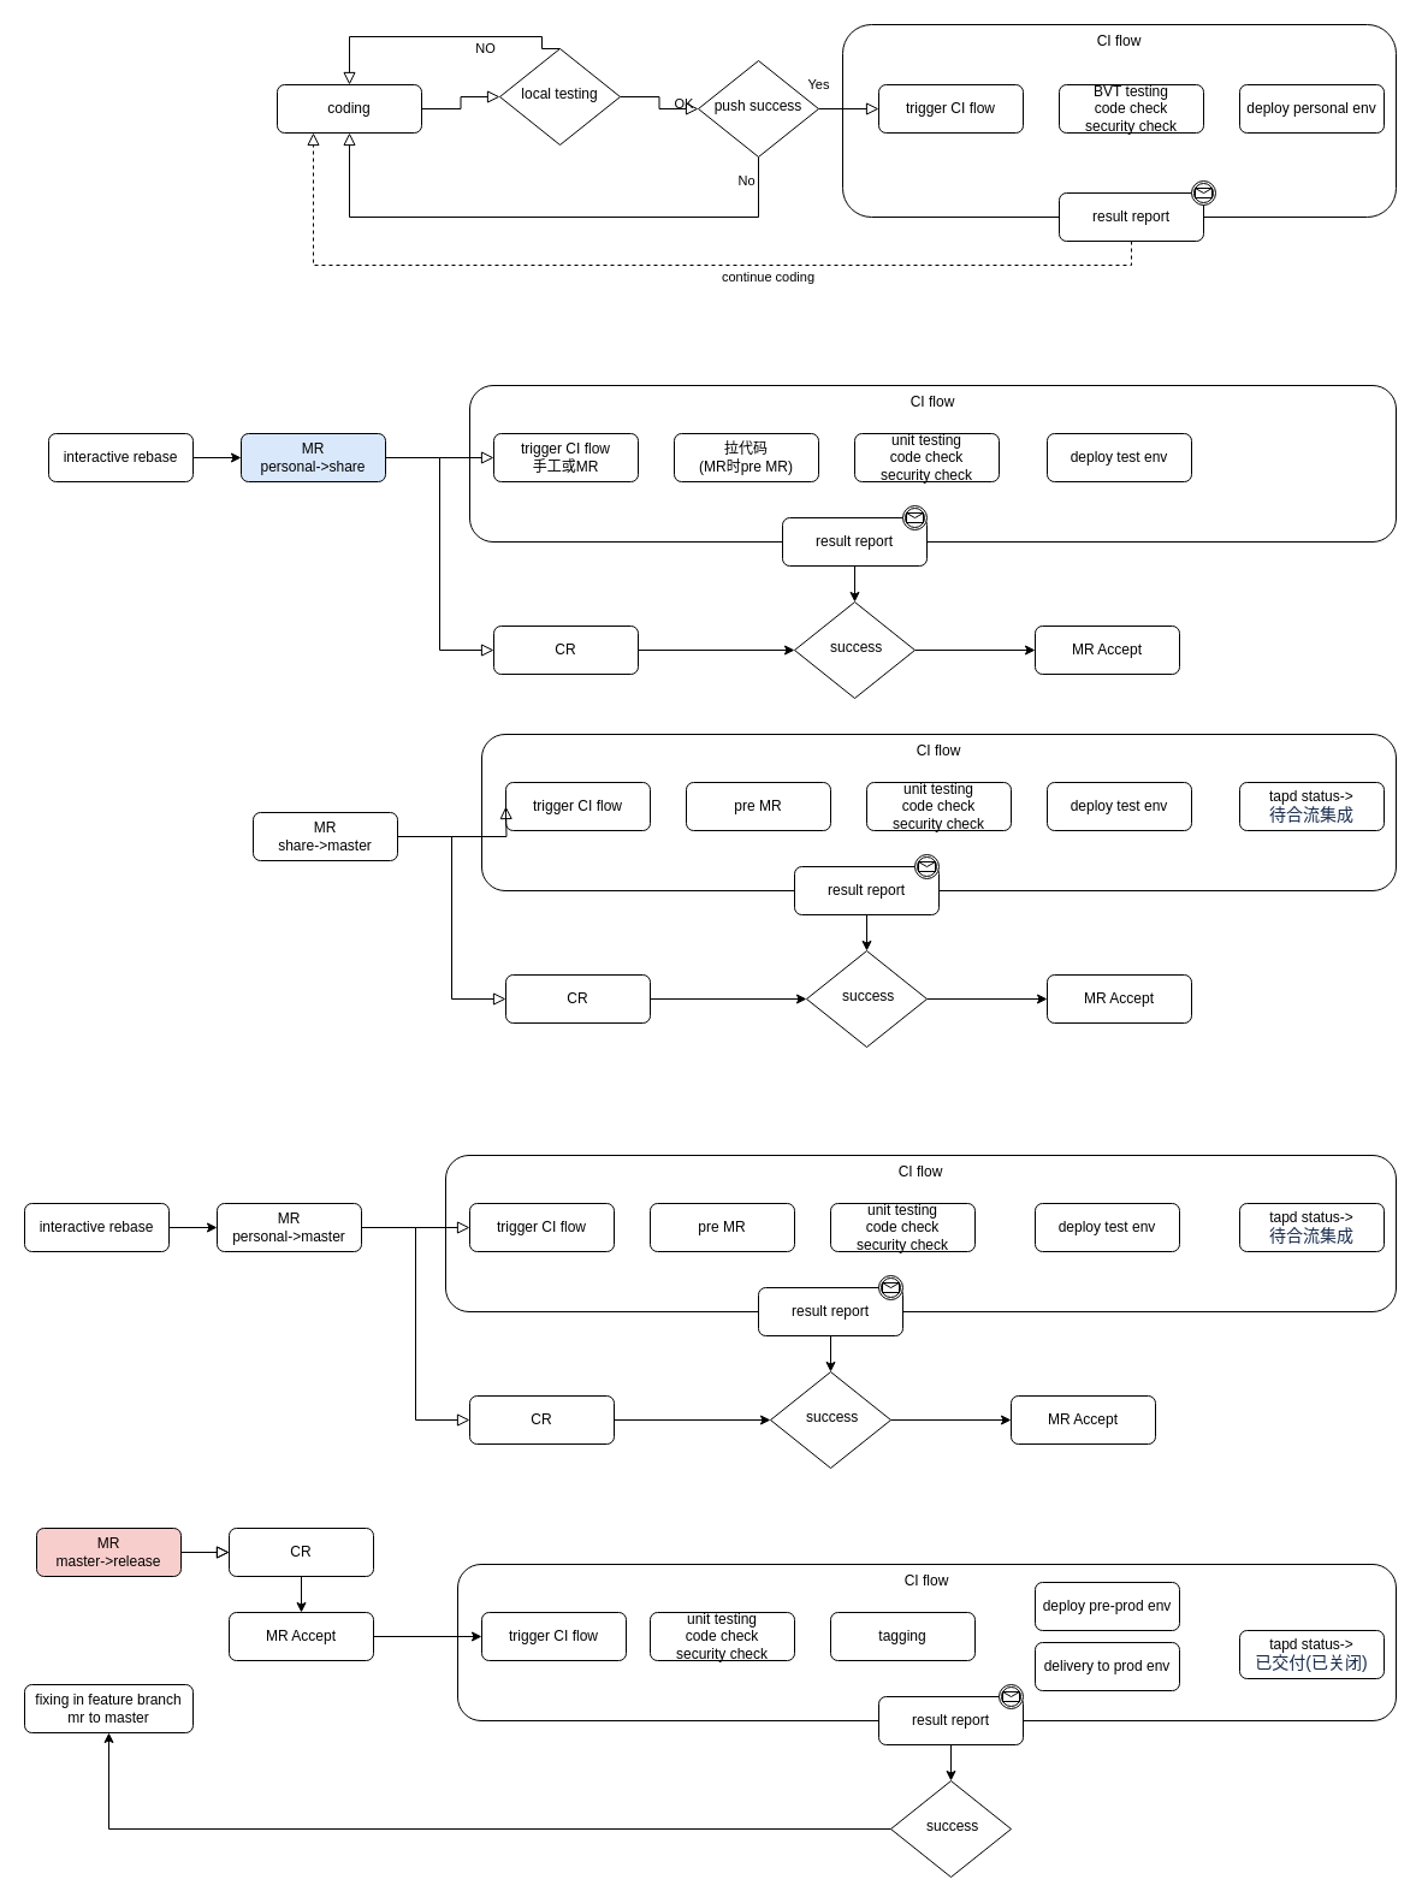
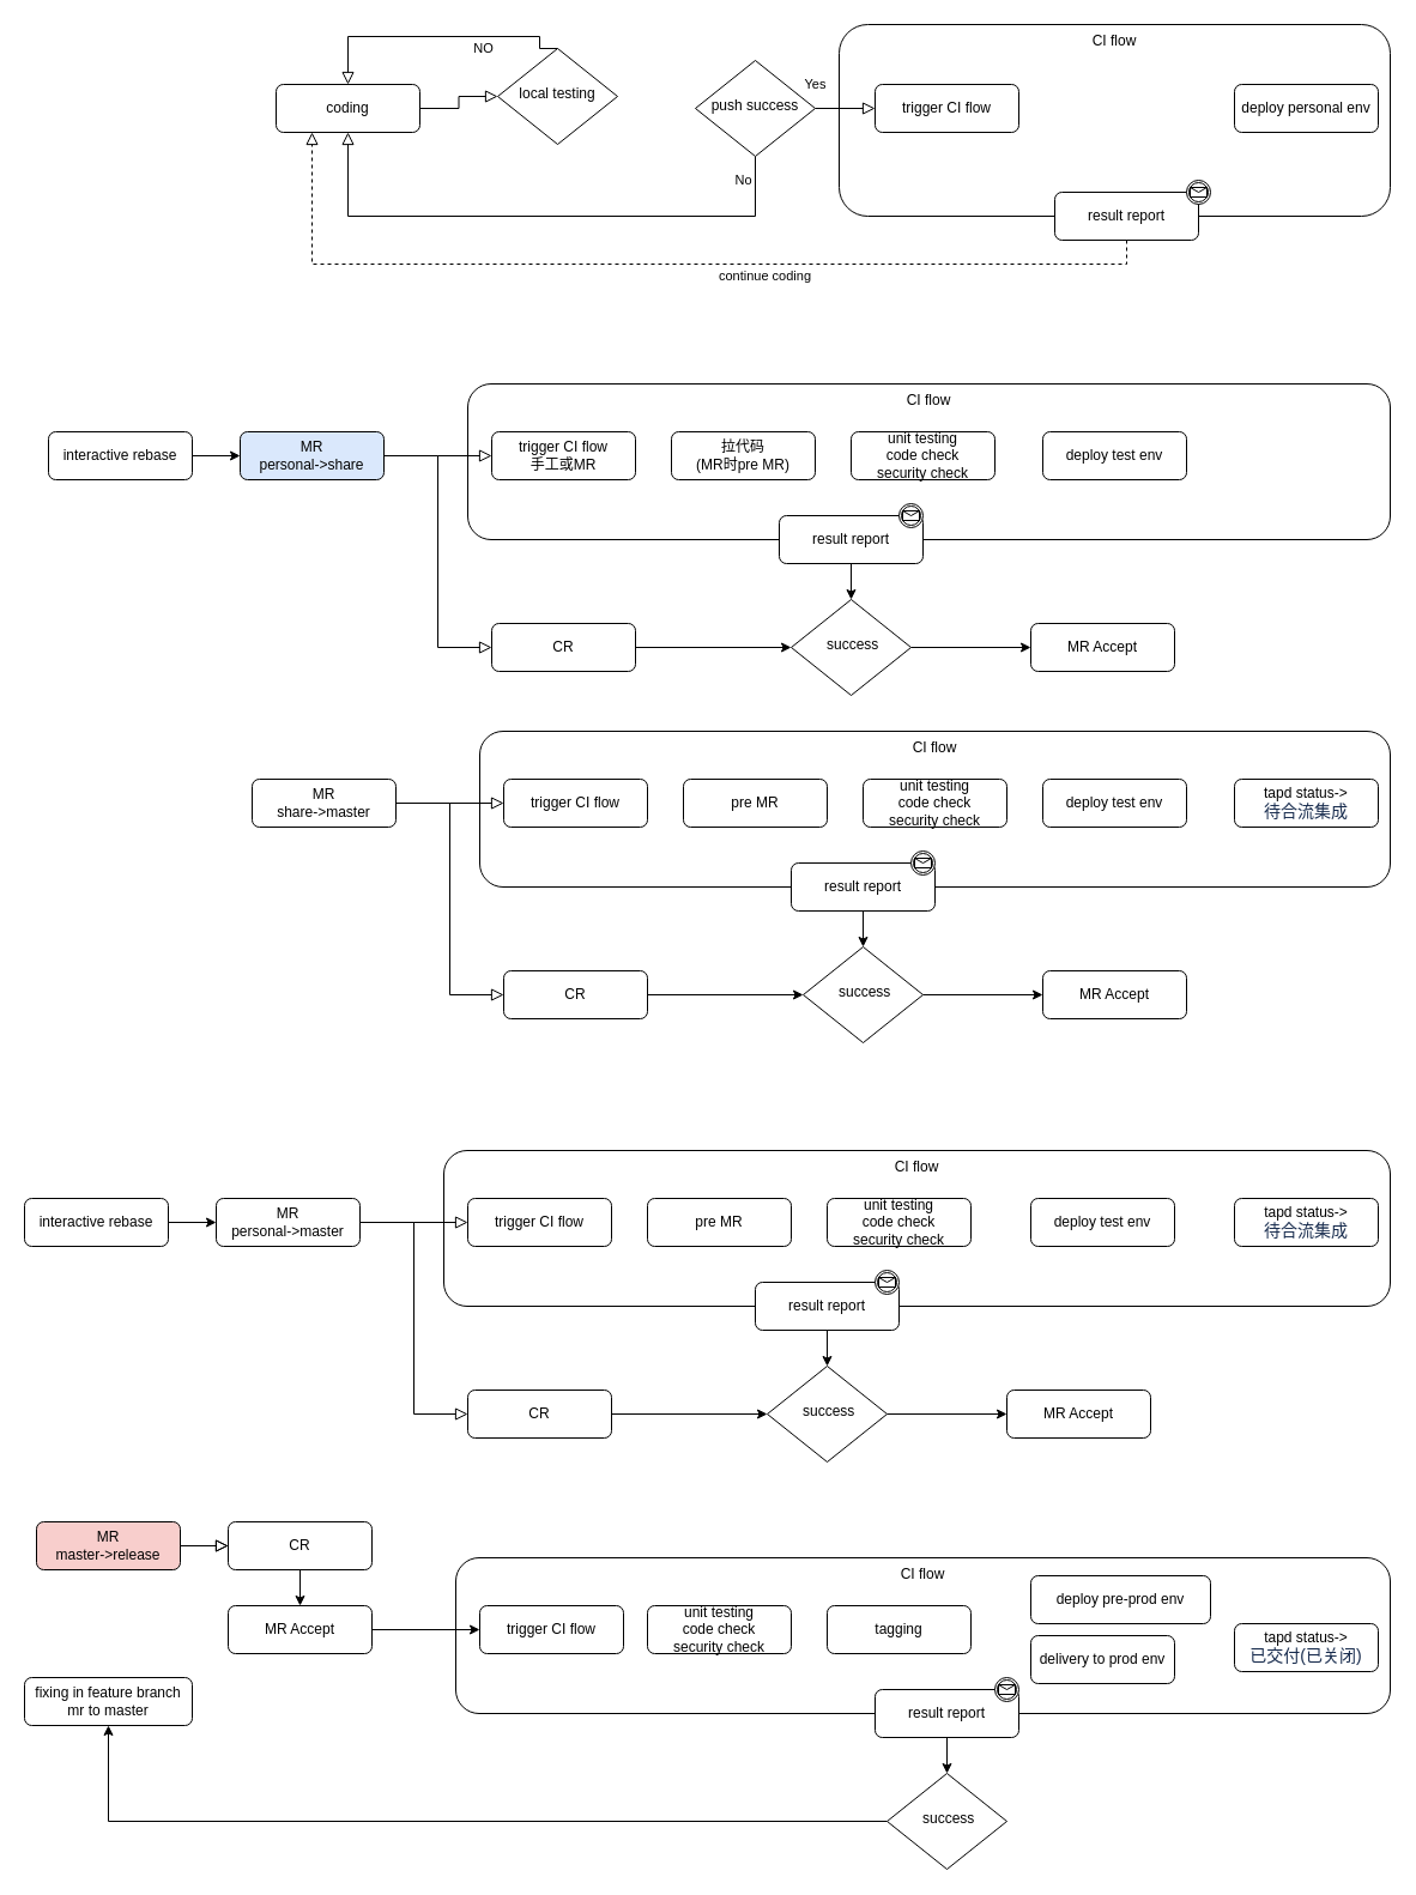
- <mxCell id="10" value="OK" style="rounded=0;html=1;jettySize=auto;orthogonalLoop=1;fontSize=11;endArrow=block;endFill=0;endSize=8;strokeWidth=1;shadow=0;labelBackgroundColor=none;edgeStyle=orthogonalEdgeStyle;" parent="1" source="12" target="15" edge="1"><mxGeometry y="20" relative="1" as="geometry"><mxPoint as="offset" /></mxGeometry></mxCell>
- <mxCell id="17" value="BVT testing&lt;br&gt;code check&lt;br&gt;security check" style="rounded=1;whiteSpace=wrap;html=1;fontSize=12;glass=0;strokeWidth=1;shadow=0;" parent="1" vertex="1"><mxGeometry x="880" y="70" width="120" height="40" as="geometry" /></mxCell>
- <mxCell id="65" value="MR&lt;br&gt;share-&amp;gt;master" style="rounded=1;whiteSpace=wrap;html=1;fontSize=12;glass=0;strokeWidth=1;shadow=0;" parent="1" vertex="1"><mxGeometry x="210" y="675" width="120" height="40" as="geometry" /></mxCell>
+ <mxCell id="65" value="MR&lt;br&gt;share-&amp;gt;master" style="rounded=1;whiteSpace=wrap;html=1;fontSize=12;glass=0;strokeWidth=1;shadow=0;" parent="1" vertex="1"><mxGeometry x="210" y="650" width="120" height="40" as="geometry" /></mxCell>
- <mxCell id="39" value="deploy pre-prod env" style="rounded=1;whiteSpace=wrap;html=1;fontSize=12;glass=0;strokeWidth=1;shadow=0;" parent="1" vertex="1"><mxGeometry x="860" y="1315" width="120" height="40" as="geometry" /></mxCell>
+ <mxCell id="39" value="deploy pre-prod env" style="rounded=1;whiteSpace=wrap;html=1;fontSize=12;glass=0;strokeWidth=1;shadow=0;" parent="1" vertex="1"><mxGeometry x="860" y="1315" width="150" height="40" as="geometry" /></mxCell>
